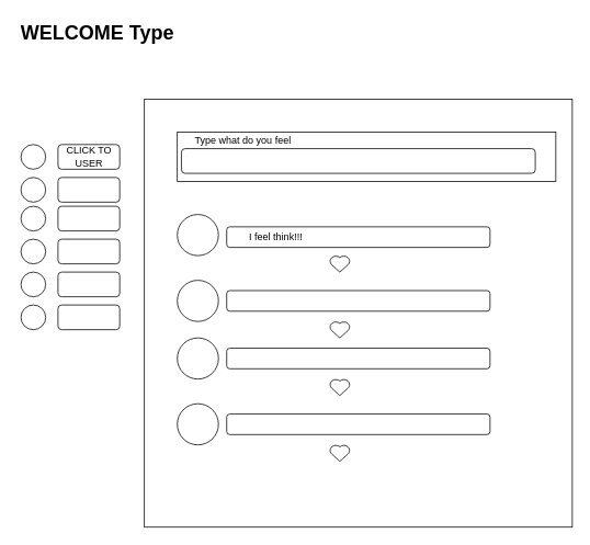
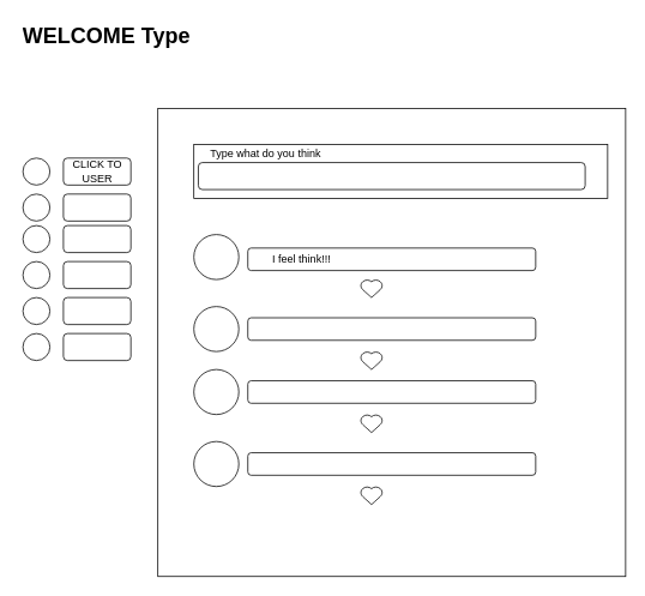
- <mxCell id="4" value="Type what do you feel" style="text;html=1;strokeColor=none;fillColor=none;align=center;verticalAlign=middle;whiteSpace=wrap;rounded=0;" vertex="1" parent="1"><mxGeometry x="215" y="160" width="160" height="20" as="geometry" /></mxCell>
+ <mxCell id="4" value="Type what do you think" style="text;html=1;strokeColor=none;fillColor=none;align=center;verticalAlign=middle;whiteSpace=wrap;rounded=0;" vertex="1" parent="1"><mxGeometry x="215" y="160" width="160" height="20" as="geometry" /></mxCell>
